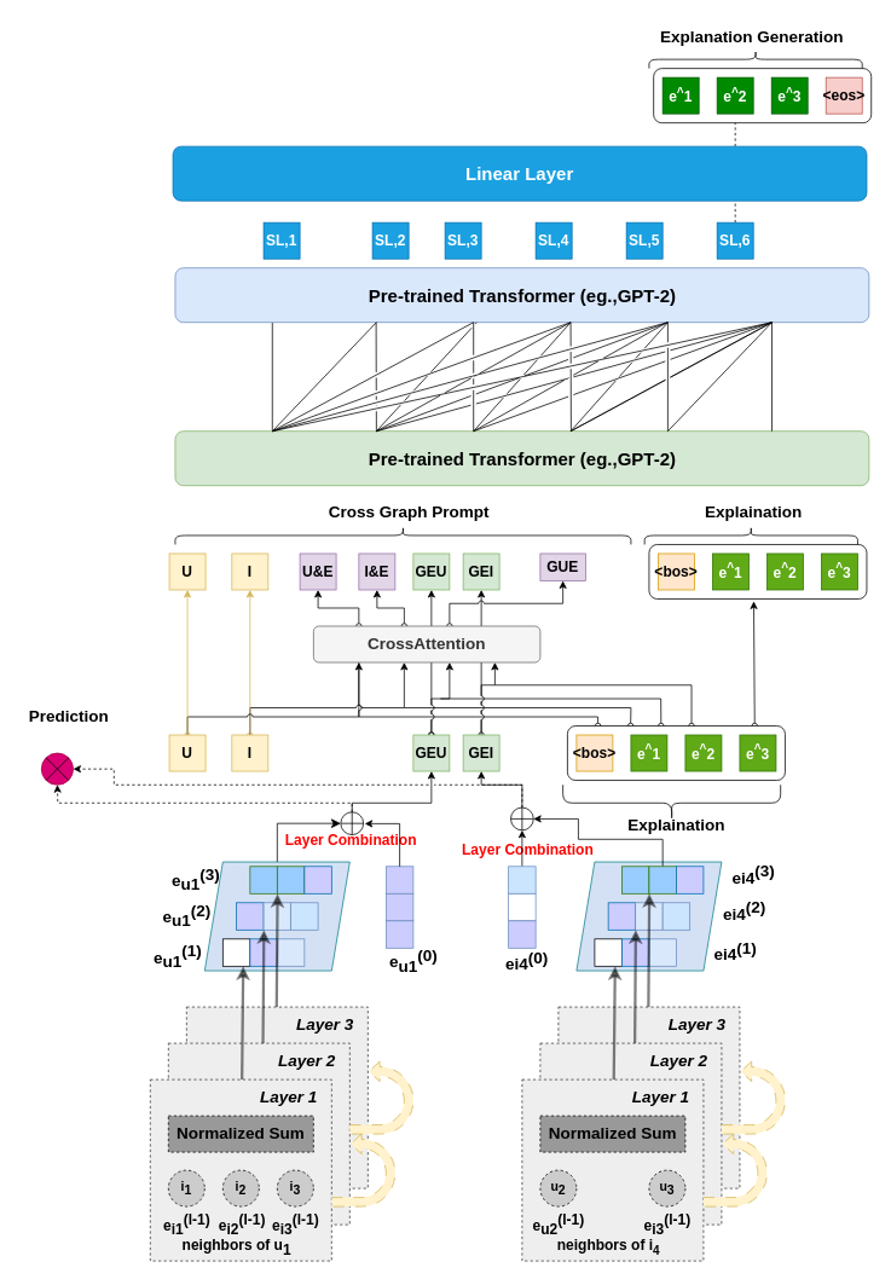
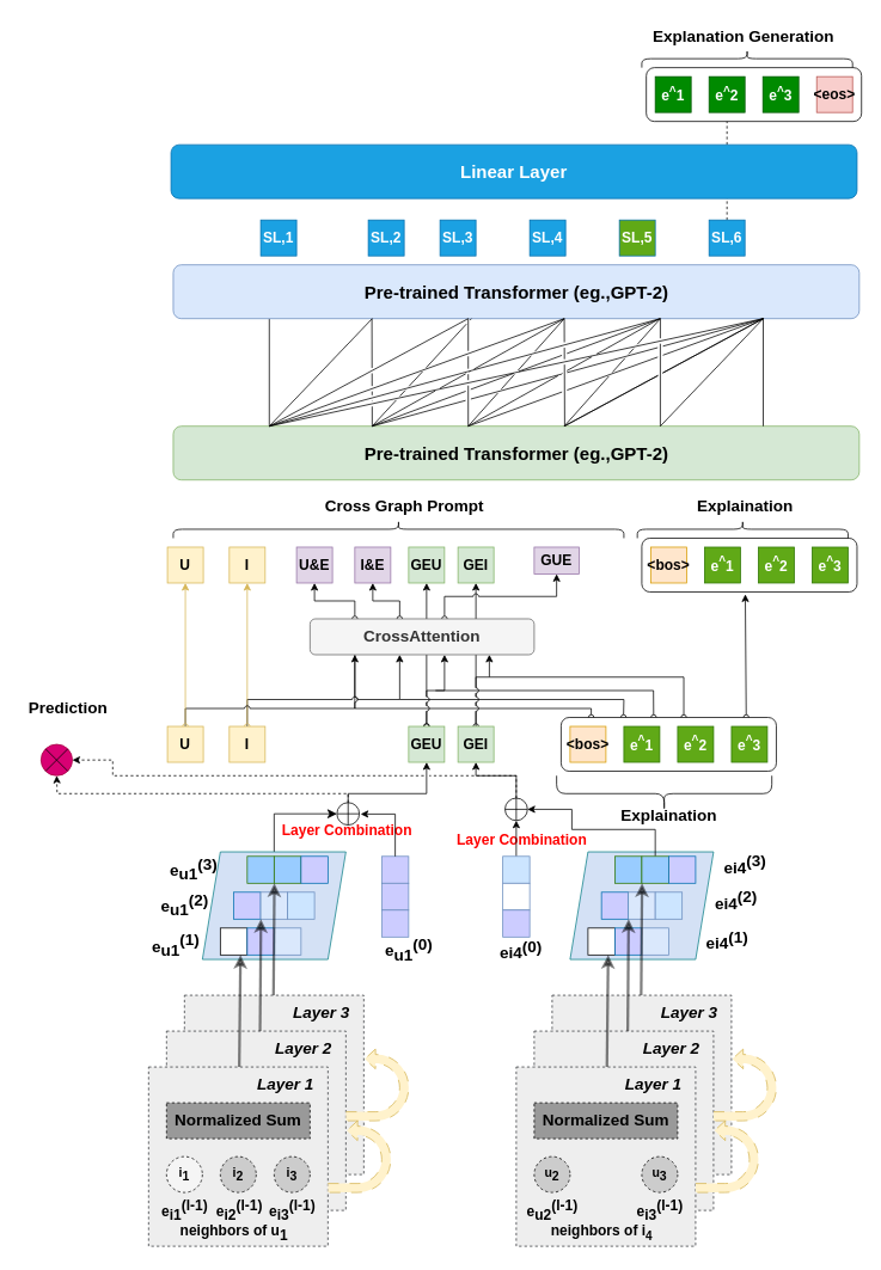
- <mxCell id="140" value="SL,5" style="whiteSpace=wrap;html=1;aspect=fixed;fontSize=16;fontColor=#ffffff;fontStyle=1;fillColor=#1ba1e2;strokeColor=#006EAF;" vertex="1" parent="1"><mxGeometry x="690" y="245" width="40" height="40" as="geometry" /></mxCell>
+ <mxCell id="140" value="SL,5" style="whiteSpace=wrap;html=1;aspect=fixed;fontSize=16;fontColor=#ffffff;fontStyle=1;fillColor=#60a917;strokeColor=#006EAF;" vertex="1" parent="1"><mxGeometry x="690" y="245" width="40" height="40" as="geometry" /></mxCell>
- <mxCell id="17" value="i&lt;sub style=&quot;font-size: 14px;&quot;&gt;1&lt;/sub&gt;" style="ellipse;whiteSpace=wrap;html=1;aspect=fixed;dashed=1;strokeColor=default;fillColor=#CCCCCC;fontStyle=1;fontSize=14;rounded=0;" vertex="1" parent="1"><mxGeometry x="185" y="1290" width="40" height="40" as="geometry" /></mxCell>
+ <mxCell id="17" value="i&lt;sub style=&quot;font-size: 14px;&quot;&gt;1&lt;/sub&gt;" style="ellipse;whiteSpace=wrap;html=1;aspect=fixed;dashed=1;strokeColor=default;fillColor=#f5f5f5;fontStyle=1;fontSize=14;rounded=0;" vertex="1" parent="1"><mxGeometry x="185" y="1290" width="40" height="40" as="geometry" /></mxCell>
